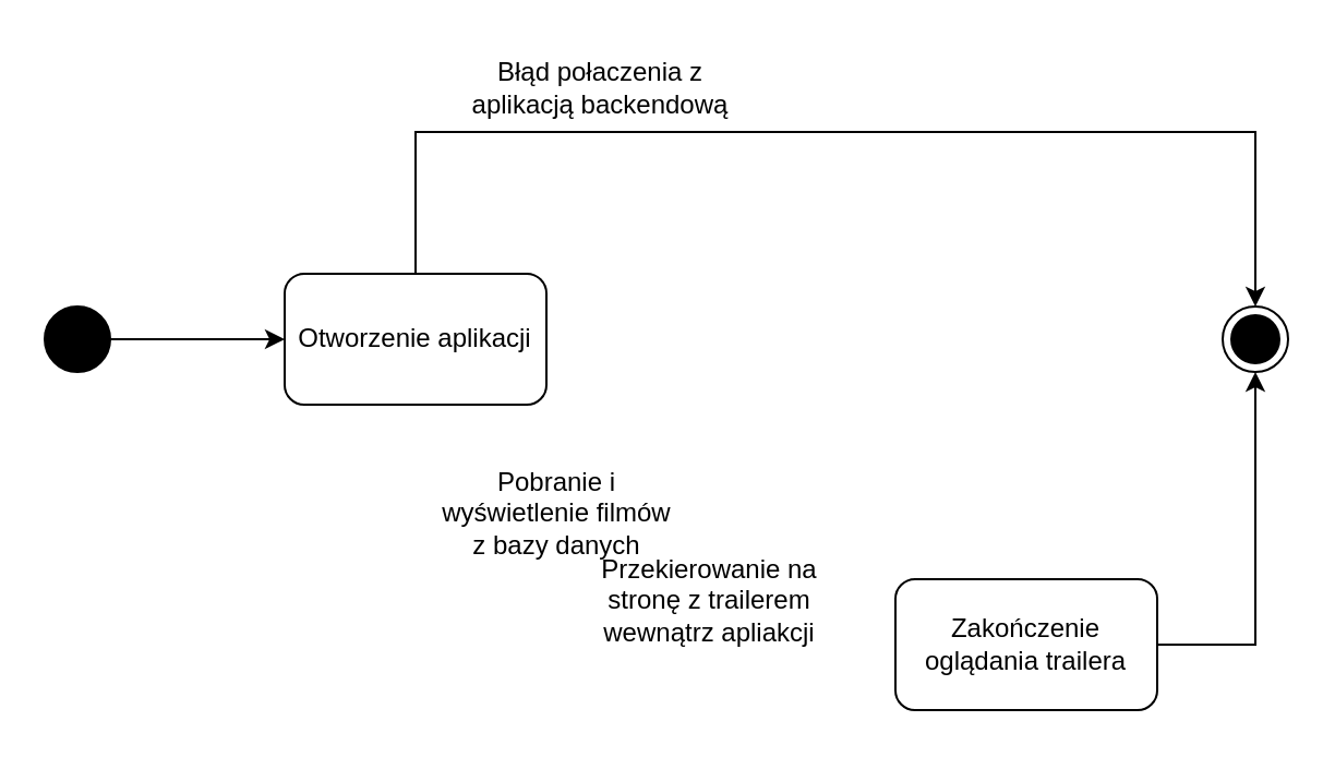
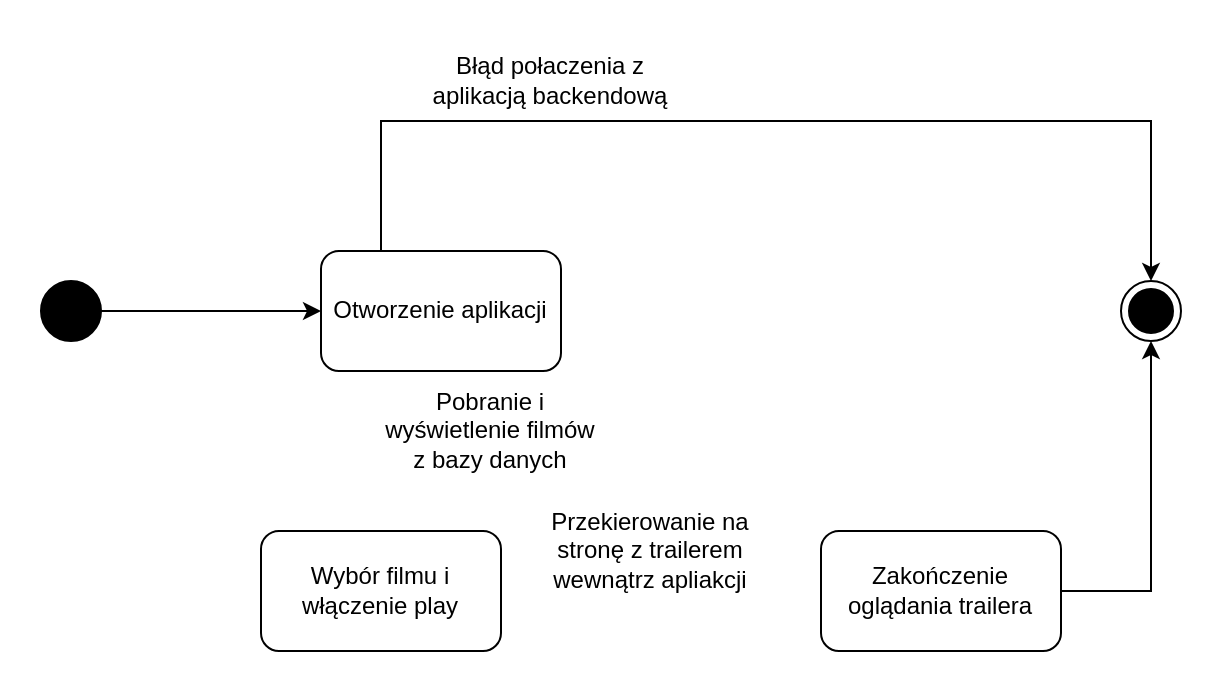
- <mxCell id="6" value="Otworzenie aplikacji" style="rounded=1;whiteSpace=wrap;html=1;" vertex="1" parent="1"><mxGeometry x="130" y="125" width="120" height="60" as="geometry" /></mxCell>
+ <mxCell id="6" value="Otworzenie aplikacji" style="rounded=1;whiteSpace=wrap;html=1;" vertex="1" parent="1"><mxGeometry x="160" y="125" width="120" height="60" as="geometry" /></mxCell>
- <mxCell id="9" value="Pobranie i wyświetlenie filmów z bazy danych" style="text;html=1;strokeColor=none;fillColor=none;align=center;verticalAlign=middle;whiteSpace=wrap;rounded=0;" vertex="1" parent="1"><mxGeometry x="200" y="220" width="110" height="30" as="geometry" /></mxCell>
+ <mxCell id="9" value="Pobranie i wyświetlenie filmów z bazy danych" style="text;html=1;strokeColor=none;fillColor=none;align=center;verticalAlign=middle;whiteSpace=wrap;rounded=0;" vertex="1" parent="1"><mxGeometry x="190" y="200" width="110" height="30" as="geometry" /></mxCell>
+ <mxCell id="8" value="Wybór filmu i włączenie play" style="whiteSpace=wrap;html=1;rounded=1;" vertex="1" parent="1"><mxGeometry x="130" y="265" width="120" height="60" as="geometry" /></mxCell>
